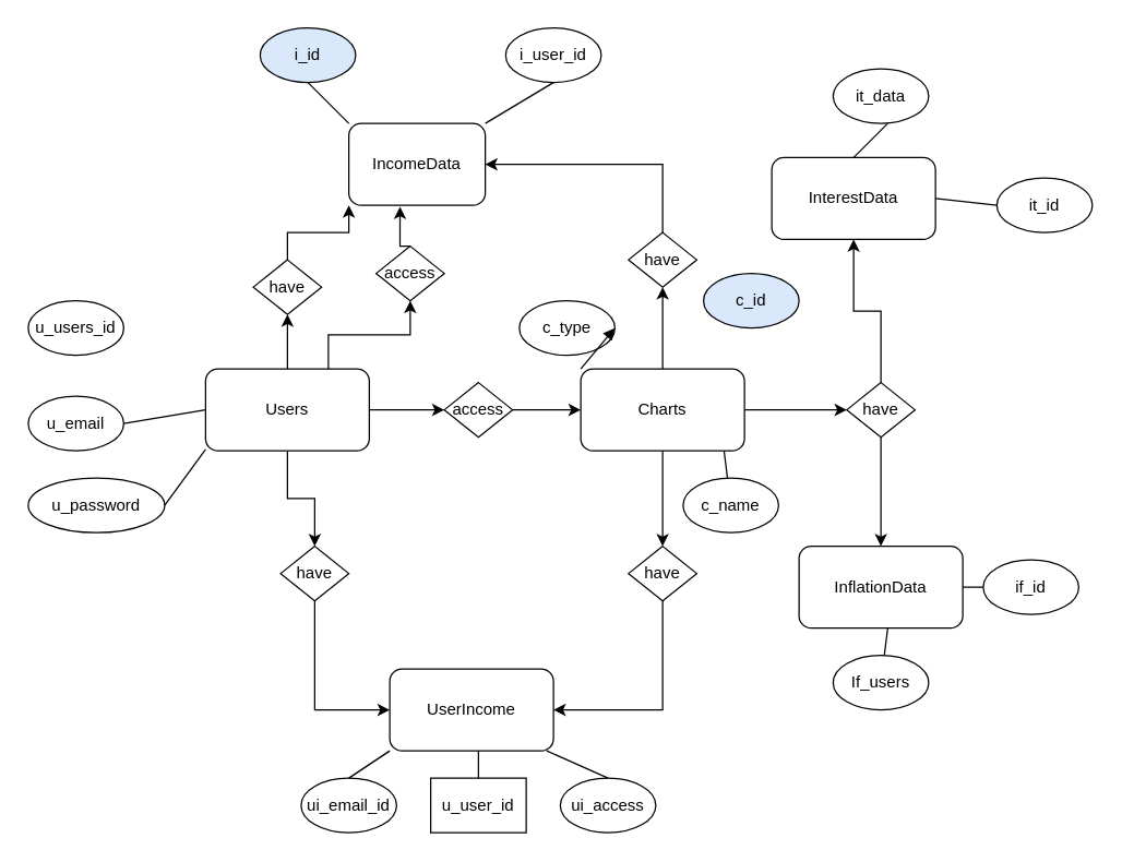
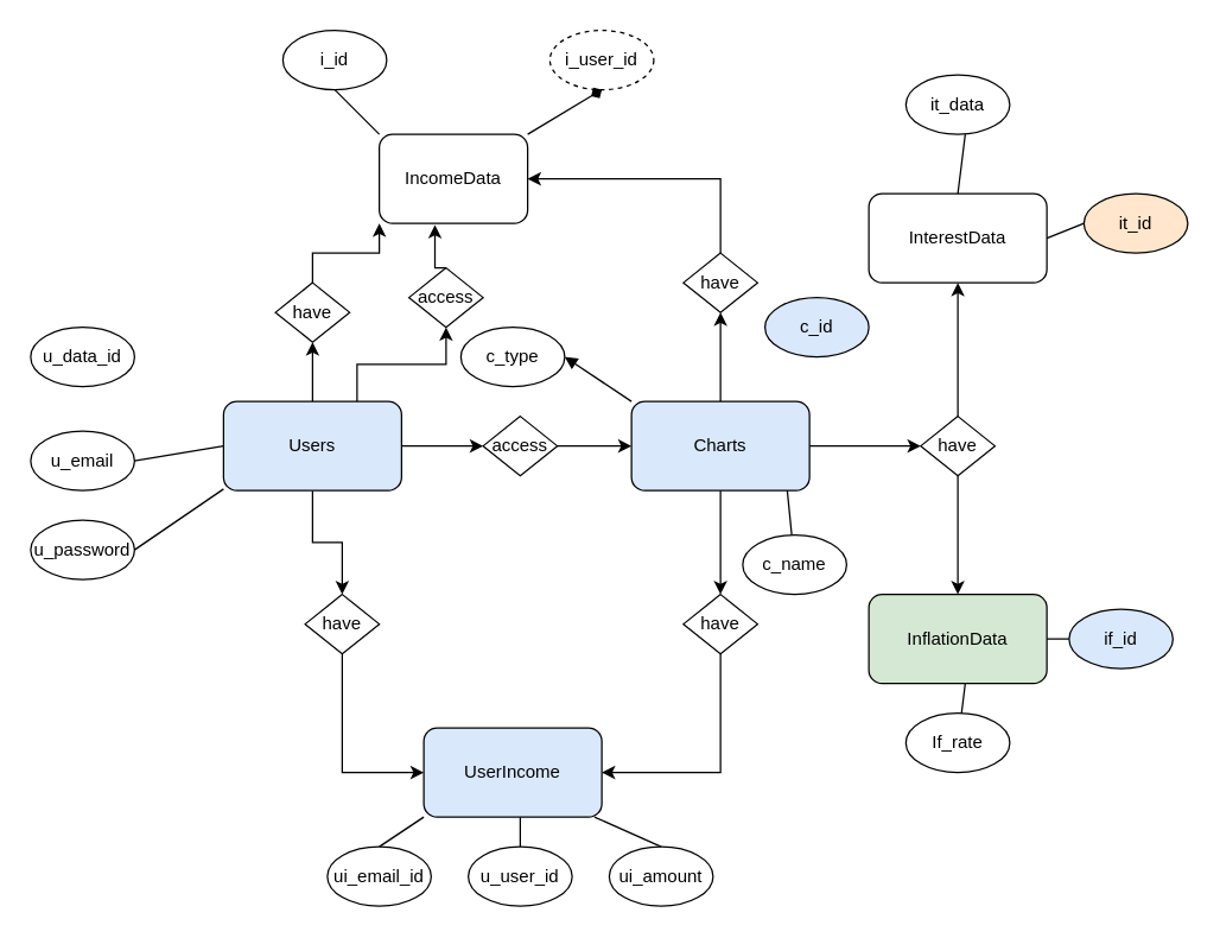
- <mxCell id="38" value="i_id" style="ellipse;whiteSpace=wrap;html=1;fillColor=#dae8fc;" vertex="1" parent="1"><mxGeometry x="190" y="20" width="70" height="40" as="geometry" /></mxCell>
+ <mxCell id="38" value="i_id" style="ellipse;whiteSpace=wrap;html=1;" vertex="1" parent="1"><mxGeometry x="190" y="20" width="70" height="40" as="geometry" /></mxCell>
- <mxCell id="40" value="i_user_id" style="ellipse;whiteSpace=wrap;html=1;" vertex="1" parent="1"><mxGeometry x="370" y="20" width="70" height="40" as="geometry" /></mxCell>
+ <mxCell id="40" value="i_user_id" style="ellipse;whiteSpace=wrap;html=1;dashed=1;" vertex="1" parent="1"><mxGeometry x="370" y="20" width="70" height="40" as="geometry" /></mxCell>
- <mxCell id="41" value="" style="endArrow=none;html=1;rounded=0;entryX=0.5;entryY=1;entryDx=0;entryDy=0;exitX=1;exitY=0;exitDx=0;exitDy=0;" edge="1" parent="1" source="8" target="40"><mxGeometry width="50" height="50" relative="1" as="geometry"><mxPoint x="400" y="110" as="sourcePoint" /><mxPoint x="450" y="60" as="targetPoint" /></mxGeometry></mxCell>
+ <mxCell id="41" value="" style="endArrow=diamond;html=1;rounded=0;entryX=0.5;entryY=1;entryDx=0;entryDy=0;exitX=1;exitY=0;exitDx=0;exitDy=0;" edge="1" parent="1" source="8" target="40"><mxGeometry width="50" height="50" relative="1" as="geometry"><mxPoint x="400" y="110" as="sourcePoint" /><mxPoint x="450" y="60" as="targetPoint" /></mxGeometry></mxCell>
- <mxCell id="7" value="InterestData" style="rounded=1;whiteSpace=wrap;html=1;" vertex="1" parent="1"><mxGeometry x="565" y="115" width="120" height="60" as="geometry" /></mxCell>
+ <mxCell id="7" value="InterestData" style="rounded=1;whiteSpace=wrap;html=1;" vertex="1" parent="1"><mxGeometry x="585" y="130" width="120" height="60" as="geometry" /></mxCell>
- <mxCell id="36" value="it_id" style="ellipse;whiteSpace=wrap;html=1;" vertex="1" parent="1"><mxGeometry x="730" y="130" width="70" height="40" as="geometry" /></mxCell>
+ <mxCell id="36" value="it_id" style="ellipse;whiteSpace=wrap;html=1;fillColor=#ffe6cc;" vertex="1" parent="1"><mxGeometry x="730" y="130" width="70" height="40" as="geometry" /></mxCell>
- <mxCell id="25" value="u_users_id" style="ellipse;whiteSpace=wrap;html=1;" vertex="1" parent="1"><mxGeometry x="20" y="220" width="70" height="40" as="geometry" /></mxCell>
+ <mxCell id="25" value="u_data_id" style="ellipse;whiteSpace=wrap;html=1;" vertex="1" parent="1"><mxGeometry x="20" y="220" width="70" height="40" as="geometry" /></mxCell>
- <mxCell id="30" value="c_type" style="ellipse;whiteSpace=wrap;html=1;" vertex="1" parent="1"><mxGeometry x="380" y="220" width="70" height="40" as="geometry" /></mxCell>
+ <mxCell id="30" value="c_type" style="ellipse;whiteSpace=wrap;html=1;" vertex="1" parent="1"><mxGeometry x="310" y="220" width="70" height="40" as="geometry" /></mxCell>
- <mxCell id="5" value="Users" style="rounded=1;whiteSpace=wrap;html=1;" vertex="1" parent="1"><mxGeometry x="150" y="270" width="120" height="60" as="geometry" /></mxCell>
+ <mxCell id="5" value="Users" style="rounded=1;whiteSpace=wrap;html=1;fillColor=#dae8fc;" vertex="1" parent="1"><mxGeometry x="150" y="270" width="120" height="60" as="geometry" /></mxCell>
- <mxCell id="13" value="Charts" style="rounded=1;whiteSpace=wrap;html=1;" vertex="1" parent="1"><mxGeometry x="425" y="270" width="120" height="60" as="geometry" /></mxCell>
+ <mxCell id="13" value="Charts" style="rounded=1;whiteSpace=wrap;html=1;fillColor=#dae8fc;" vertex="1" parent="1"><mxGeometry x="425" y="270" width="120" height="60" as="geometry" /></mxCell>
- <mxCell id="27" value="u_password" style="ellipse;whiteSpace=wrap;html=1;" vertex="1" parent="1"><mxGeometry x="20" y="350" width="100" height="40" as="geometry" /></mxCell>
+ <mxCell id="27" value="u_password" style="ellipse;whiteSpace=wrap;html=1;" vertex="1" parent="1"><mxGeometry x="20" y="350" width="70" height="40" as="geometry" /></mxCell>
- <mxCell id="32" value="c_name" style="ellipse;whiteSpace=wrap;html=1;" vertex="1" parent="1"><mxGeometry x="500" y="350" width="70" height="40" as="geometry" /></mxCell>
+ <mxCell id="32" value="c_name" style="ellipse;whiteSpace=wrap;html=1;" vertex="1" parent="1"><mxGeometry x="500" y="360" width="70" height="40" as="geometry" /></mxCell>
- <mxCell id="6" value="InflationData" style="rounded=1;whiteSpace=wrap;html=1;" vertex="1" parent="1"><mxGeometry x="585" y="400" width="120" height="60" as="geometry" /></mxCell>
+ <mxCell id="6" value="InflationData" style="rounded=1;whiteSpace=wrap;html=1;fillColor=#d5e8d4;" vertex="1" parent="1"><mxGeometry x="585" y="400" width="120" height="60" as="geometry" /></mxCell>
- <mxCell id="39" value="if_id" style="ellipse;whiteSpace=wrap;html=1;" vertex="1" parent="1"><mxGeometry x="720" y="410" width="70" height="40" as="geometry" /></mxCell>
+ <mxCell id="39" value="if_id" style="ellipse;whiteSpace=wrap;html=1;fillColor=#dae8fc;" vertex="1" parent="1"><mxGeometry x="720" y="410" width="70" height="40" as="geometry" /></mxCell>
- <mxCell id="35" value="If_users" style="ellipse;whiteSpace=wrap;html=1;" vertex="1" parent="1"><mxGeometry x="610" y="480" width="70" height="40" as="geometry" /></mxCell>
+ <mxCell id="35" value="If_rate" style="ellipse;whiteSpace=wrap;html=1;" vertex="1" parent="1"><mxGeometry x="610" y="480" width="70" height="40" as="geometry" /></mxCell>
- <mxCell id="9" value="UserIncome" style="rounded=1;whiteSpace=wrap;html=1;" vertex="1" parent="1"><mxGeometry x="285" y="490" width="120" height="60" as="geometry" /></mxCell>
+ <mxCell id="9" value="UserIncome" style="rounded=1;whiteSpace=wrap;html=1;fillColor=#dae8fc;" vertex="1" parent="1"><mxGeometry x="285" y="490" width="120" height="60" as="geometry" /></mxCell>
- <mxCell id="44" value="u_user_id" style="whiteSpace=wrap;html=1;rounded=0;" vertex="1" parent="1"><mxGeometry x="315" y="570" width="70" height="40" as="geometry" /></mxCell>
+ <mxCell id="44" value="u_user_id" style="ellipse;whiteSpace=wrap;html=1;" vertex="1" parent="1"><mxGeometry x="315" y="570" width="70" height="40" as="geometry" /></mxCell>
- <mxCell id="43" value="ui_access" style="ellipse;whiteSpace=wrap;html=1;" vertex="1" parent="1"><mxGeometry x="410" y="570" width="70" height="40" as="geometry" /></mxCell>
+ <mxCell id="43" value="ui_amount" style="ellipse;whiteSpace=wrap;html=1;" vertex="1" parent="1"><mxGeometry x="410" y="570" width="70" height="40" as="geometry" /></mxCell>
